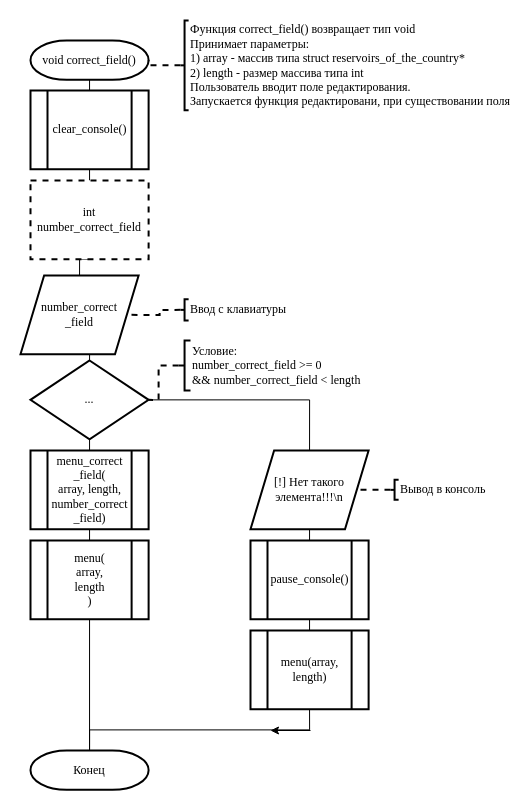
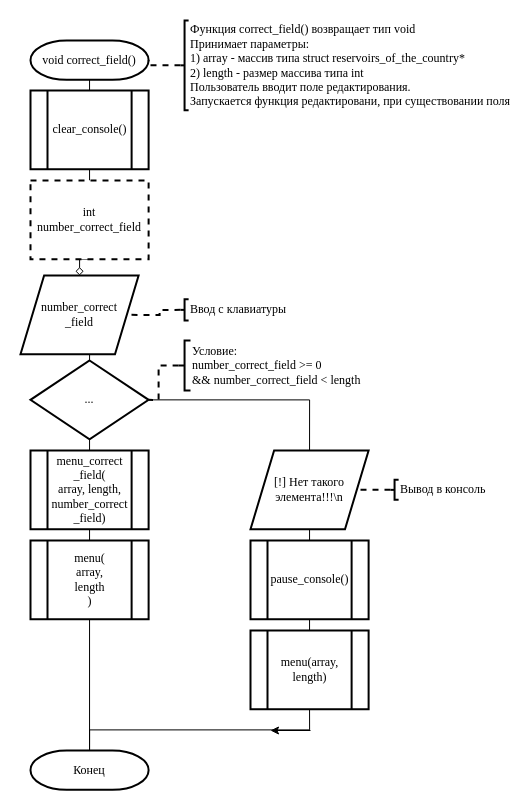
- <mxCell id="6" style="edgeStyle=orthogonalEdgeStyle;rounded=0;orthogonalLoop=1;jettySize=auto;html=1;exitX=0.5;exitY=1;exitDx=0;exitDy=0;entryX=0.5;entryY=0;entryDx=0;entryDy=0;endArrow=none;endFill=0;strokeWidth=1;fontFamily=Times New Roman;" edge="1" parent="1" source="7" target="9"><mxGeometry relative="1" as="geometry" /></mxCell>
+ <mxCell id="6" style="edgeStyle=orthogonalEdgeStyle;rounded=0;orthogonalLoop=1;jettySize=auto;html=1;exitX=0.5;exitY=1;exitDx=0;exitDy=0;entryX=0.5;entryY=0;entryDx=0;entryDy=0;endArrow=diamond;endFill=0;strokeWidth=1;fontFamily=Times New Roman;" edge="1" parent="1" source="7" target="9"><mxGeometry relative="1" as="geometry" /></mxCell>
